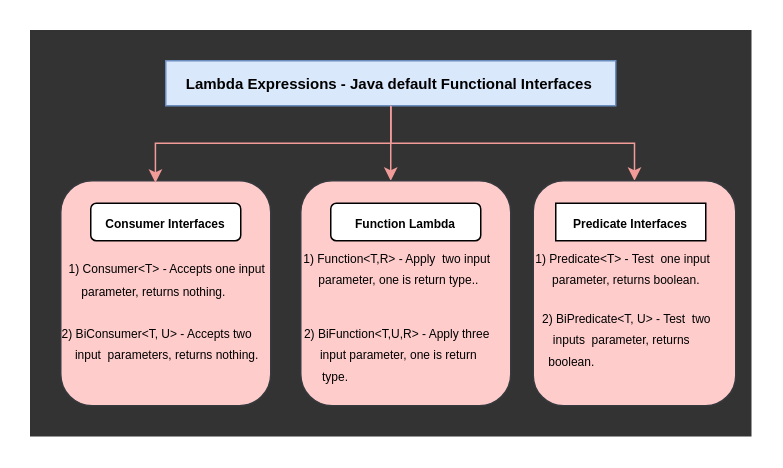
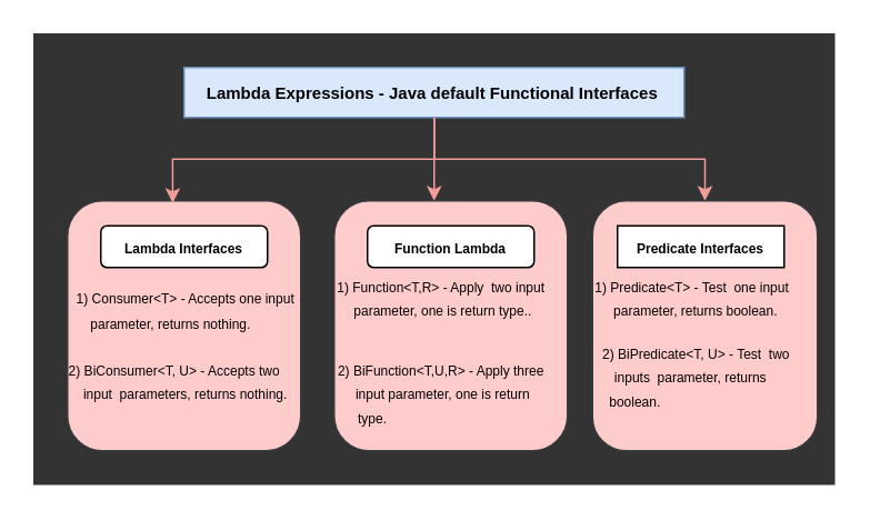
- <mxCell id="9" value="&lt;font style=&quot;font-size: 8px;&quot;&gt;&lt;b style=&quot;&quot;&gt;Consumer Interfaces&lt;/b&gt;&lt;/font&gt;" style="rounded=1;whiteSpace=wrap;html=1;" parent="1" vertex="1"><mxGeometry x="60" y="135" width="100" height="25" as="geometry" /></mxCell>
+ <mxCell id="9" value="&lt;font style=&quot;font-size: 8px;&quot;&gt;&lt;b style=&quot;&quot;&gt;Lambda Interfaces&lt;/b&gt;&lt;/font&gt;" style="rounded=1;whiteSpace=wrap;html=1;" parent="1" vertex="1"><mxGeometry x="60" y="135" width="100" height="25" as="geometry" /></mxCell>
